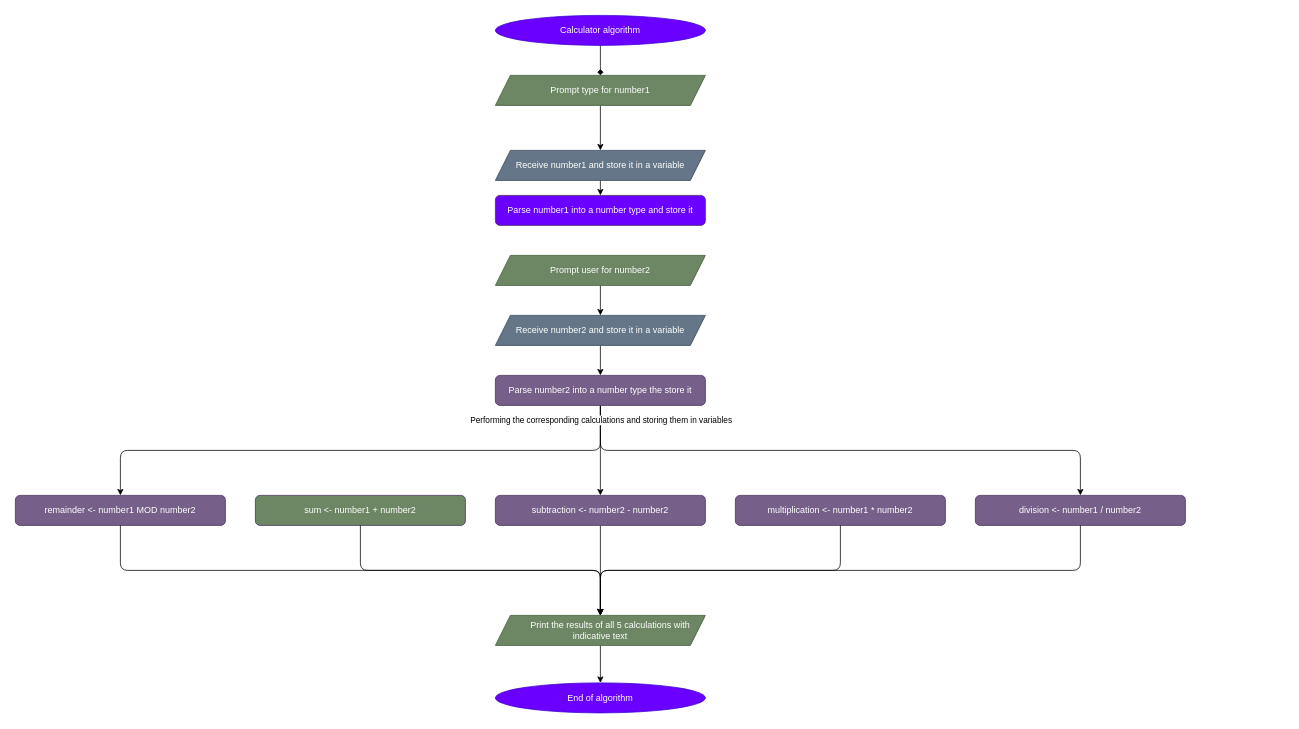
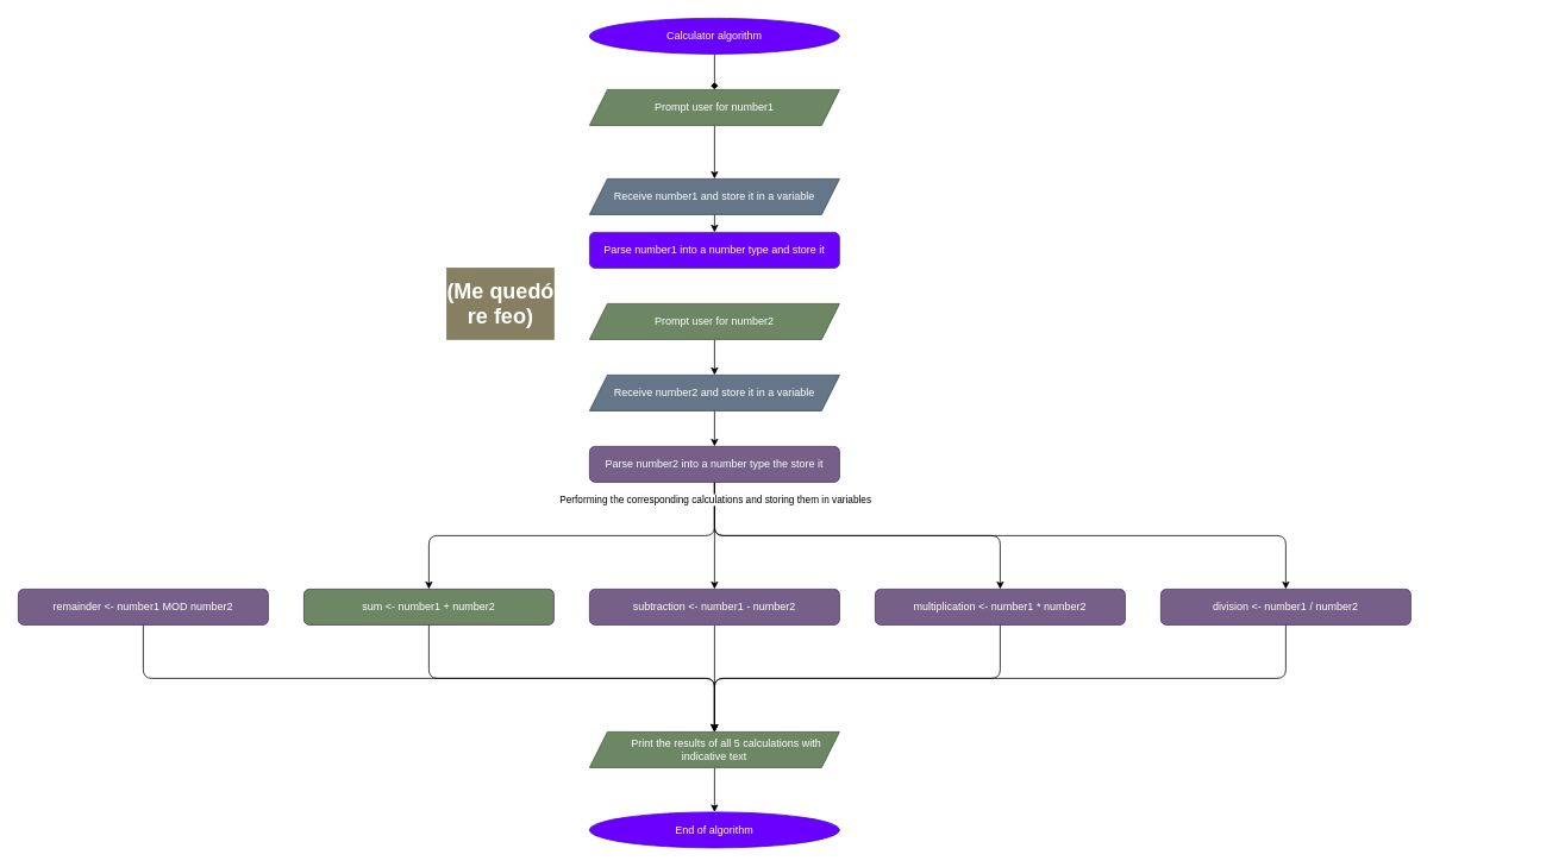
- <mxCell id="6" value="Prompt type for number1" style="shape=parallelogram;perimeter=parallelogramPerimeter;whiteSpace=wrap;html=1;fixedSize=1;fillColor=#6d8764;fontColor=#ffffff;strokeColor=#3A5431;" vertex="1" parent="1"><mxGeometry x="660" y="100" width="280" height="40" as="geometry" /></mxCell>
+ <mxCell id="6" value="Prompt user for number1" style="shape=parallelogram;perimeter=parallelogramPerimeter;whiteSpace=wrap;html=1;fixedSize=1;fillColor=#6d8764;fontColor=#ffffff;strokeColor=#3A5431;" vertex="1" parent="1"><mxGeometry x="660" y="100" width="280" height="40" as="geometry" /></mxCell>
+ <mxCell id="33" value="(Me quedó&lt;br&gt;re feo)" style="text;strokeColor=#877F61;fillColor=#877F61;html=1;fontSize=24;fontStyle=1;verticalAlign=middle;align=center;labelBackgroundColor=none;fontColor=#ffffff;" vertex="1" parent="1"><mxGeometry y="300" width="120" height="80" as="geometry" x="500" /></mxCell>
- <mxCell id="16" style="edgeStyle=orthogonalEdgeStyle;html=1;exitX=0.5;exitY=1;exitDx=0;exitDy=0;entryX=0.5;entryY=0;entryDx=0;entryDy=0;" edge="1" parent="1" source="20" target="26"><mxGeometry relative="1" as="geometry"><Array as="points"><mxPoint x="800" y="600" /><mxPoint x="160" y="600" /></Array></mxGeometry></mxCell>
+ <mxCell id="14" value="" style="edgeStyle=orthogonalEdgeStyle;html=1;entryX=0.5;entryY=0;entryDx=0;entryDy=0;exitX=0.5;exitY=1;exitDx=0;exitDy=0;" edge="1" parent="1" source="20" target="21"><mxGeometry relative="1" as="geometry" /></mxCell>
+ <mxCell id="17" style="edgeStyle=orthogonalEdgeStyle;html=1;exitX=0.5;exitY=1;exitDx=0;exitDy=0;entryX=0.5;entryY=0;entryDx=0;entryDy=0;" edge="1" parent="1" source="20" target="24"><mxGeometry relative="1" as="geometry" /></mxCell>
- <mxCell id="23" value="subtraction &amp;lt;- number2 - number2" style="rounded=1;whiteSpace=wrap;html=1;fillColor=#76608a;fontColor=#ffffff;strokeColor=#432D57;" vertex="1" parent="1"><mxGeometry x="660" y="660" width="280" height="40" as="geometry" /></mxCell>
+ <mxCell id="23" value="subtraction &amp;lt;- number1 - number2" style="rounded=1;whiteSpace=wrap;html=1;fillColor=#76608a;fontColor=#ffffff;strokeColor=#432D57;" vertex="1" parent="1"><mxGeometry x="660" y="660" width="280" height="40" as="geometry" /></mxCell>
